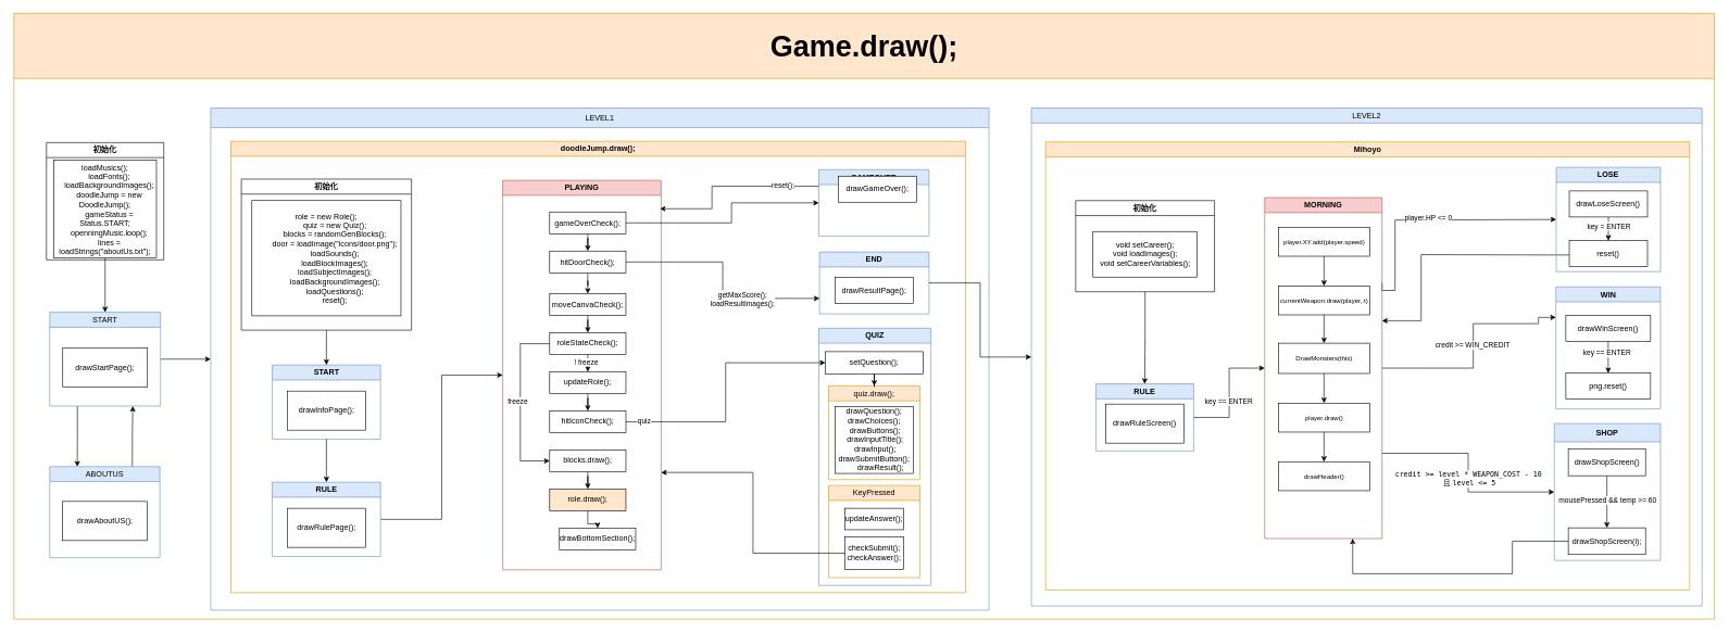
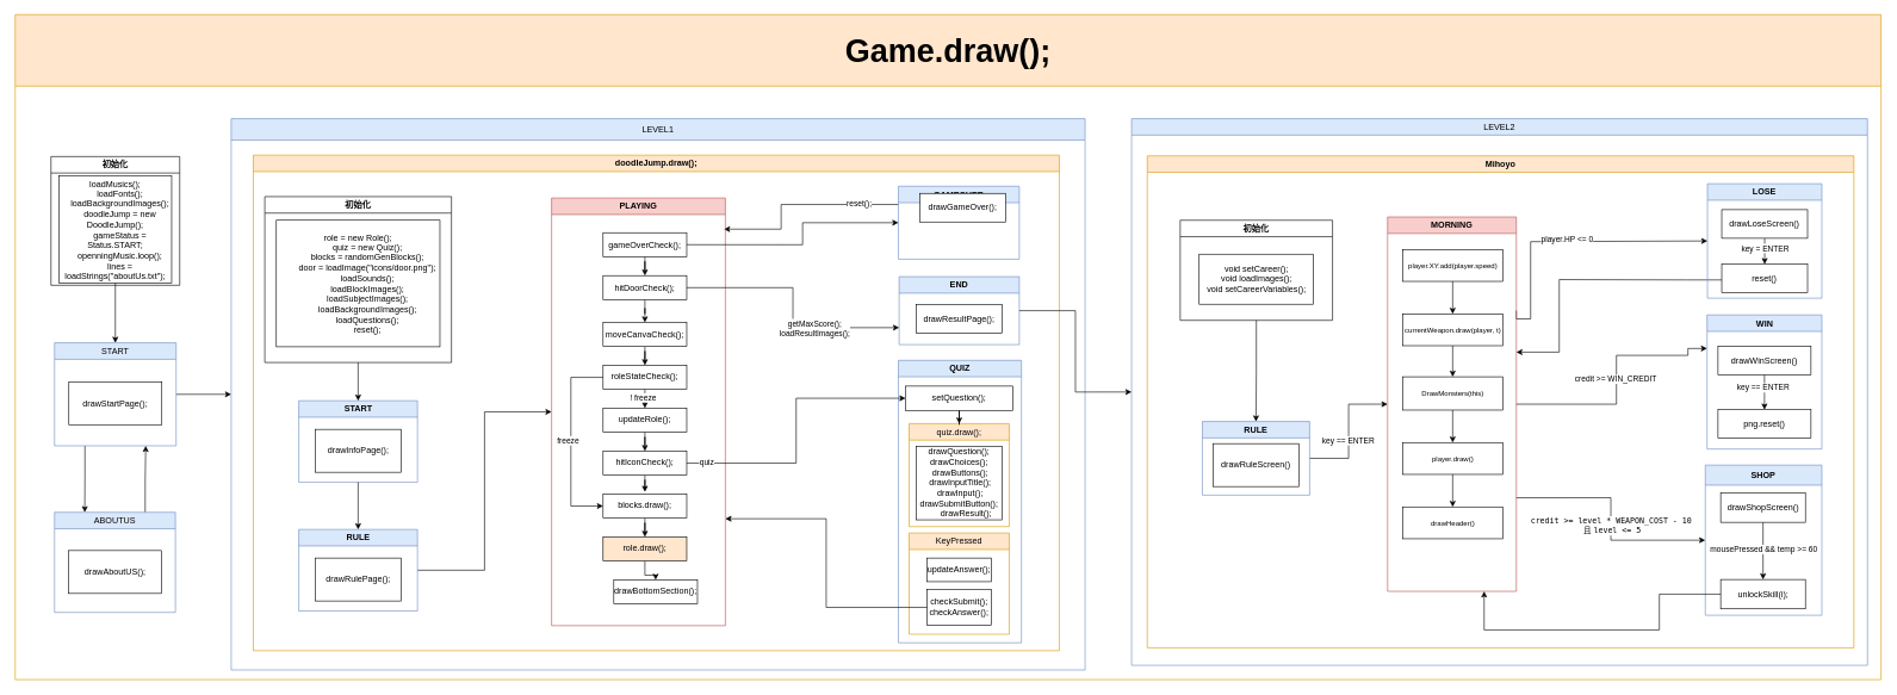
+ <mxCell id="29" value="" style="edgeStyle=orthogonalEdgeStyle;rounded=0;orthogonalLoop=1;jettySize=auto;html=1;entryX=0.5;entryY=-0.09;entryDx=0;entryDy=0;entryPerimeter=0;" edge="1" parent="20" source="30" target="32"><mxGeometry relative="1" as="geometry" /></mxCell>
- <mxCell id="88" value="drawShopScreen(i);" style="whiteSpace=wrap;html=1;" vertex="1" parent="84"><mxGeometry x="21.5" y="160" width="118.5" height="41" as="geometry" /></mxCell>
+ <mxCell id="88" value="unlockSkill(i);" style="whiteSpace=wrap;html=1;" vertex="1" parent="84"><mxGeometry x="21.5" y="160" width="118.5" height="41" as="geometry" /></mxCell>
